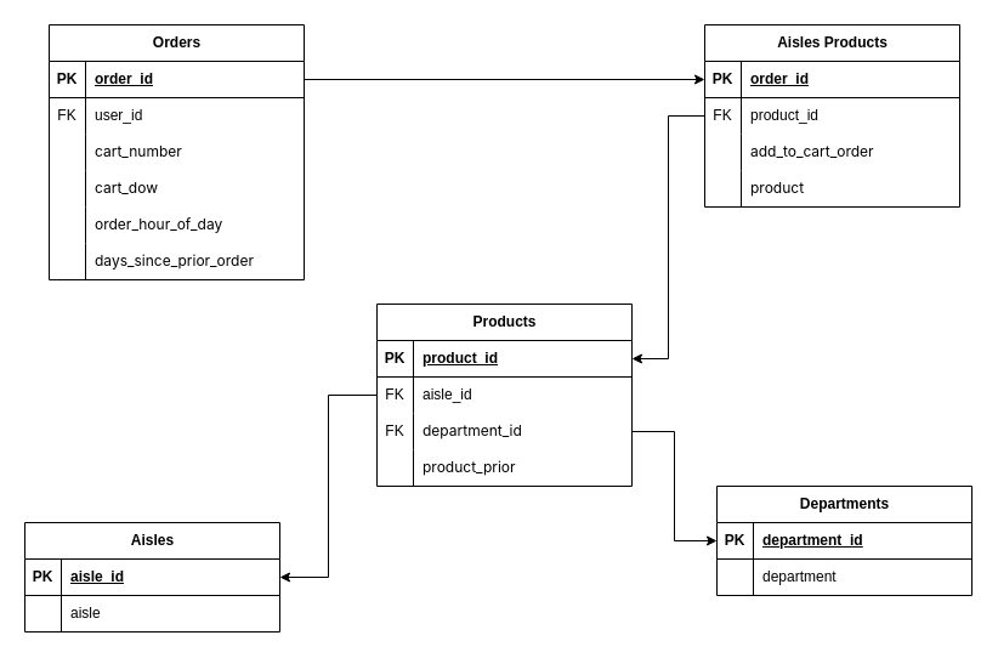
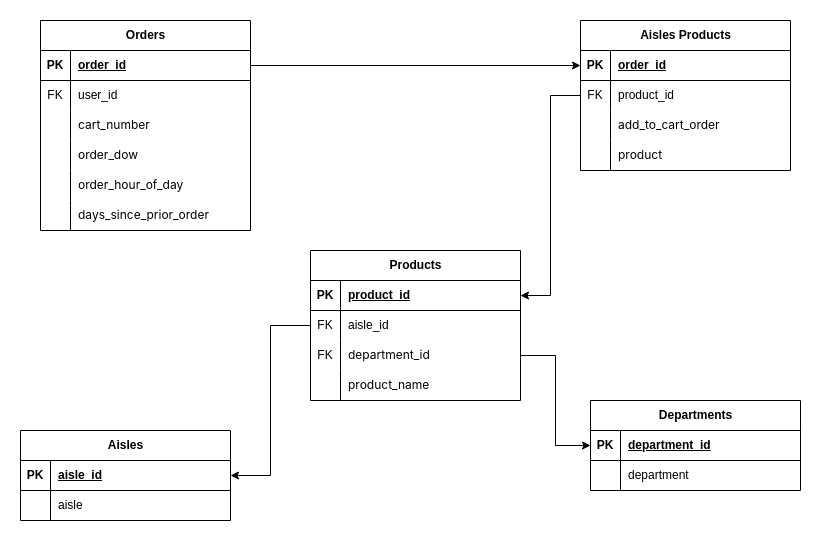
- <mxCell id="14" value="&lt;span style=&quot;font-family: &amp;quot;??&amp;quot;, ui-sans-serif, -apple-system, BlinkMacSystemFont, Roboto, Helvetica, Arial, &amp;quot;Segoe UI&amp;quot;, Inter, &amp;quot;Apple Color Emoji&amp;quot;, &amp;quot;Segoe UI Emoji&amp;quot;, &amp;quot;Segoe UI Symbol&amp;quot;, sans-serif; white-space-collapse: break-spaces;&quot;&gt;&lt;font style=&quot;color: rgb(0, 0, 0);&quot;&gt;cart_dow&lt;/font&gt;&lt;/span&gt;" style="shape=partialRectangle;connectable=0;fillColor=none;top=0;left=0;bottom=0;right=0;align=left;spacingLeft=6;overflow=hidden;whiteSpace=wrap;html=1;" vertex="1" parent="12"><mxGeometry x="30" width="180" height="30" as="geometry"><mxRectangle width="180" height="30" as="alternateBounds" /></mxGeometry></mxCell>
+ <mxCell id="14" value="&lt;span style=&quot;font-family: &amp;quot;??&amp;quot;, ui-sans-serif, -apple-system, BlinkMacSystemFont, Roboto, Helvetica, Arial, &amp;quot;Segoe UI&amp;quot;, Inter, &amp;quot;Apple Color Emoji&amp;quot;, &amp;quot;Segoe UI Emoji&amp;quot;, &amp;quot;Segoe UI Symbol&amp;quot;, sans-serif; white-space-collapse: break-spaces;&quot;&gt;&lt;font style=&quot;color: rgb(0, 0, 0);&quot;&gt;order_dow&lt;/font&gt;&lt;/span&gt;" style="shape=partialRectangle;connectable=0;fillColor=none;top=0;left=0;bottom=0;right=0;align=left;spacingLeft=6;overflow=hidden;whiteSpace=wrap;html=1;" vertex="1" parent="12"><mxGeometry x="30" width="180" height="30" as="geometry"><mxRectangle width="180" height="30" as="alternateBounds" /></mxGeometry></mxCell>
- <mxCell id="33" value="&lt;span style=&quot;font-family: &amp;quot;??&amp;quot;, ui-sans-serif, -apple-system, BlinkMacSystemFont, Roboto, Helvetica, Arial, &amp;quot;Segoe UI&amp;quot;, Inter, &amp;quot;Apple Color Emoji&amp;quot;, &amp;quot;Segoe UI Emoji&amp;quot;, &amp;quot;Segoe UI Symbol&amp;quot;, sans-serif; white-space-collapse: break-spaces;&quot;&gt;&lt;font style=&quot;color: rgb(0, 0, 0);&quot;&gt;product_prior&lt;/font&gt;&lt;/span&gt;" style="shape=partialRectangle;connectable=0;fillColor=none;top=0;left=0;bottom=0;right=0;align=left;spacingLeft=6;overflow=hidden;whiteSpace=wrap;html=1;" vertex="1" parent="31"><mxGeometry x="30" width="180" height="30" as="geometry"><mxRectangle width="180" height="30" as="alternateBounds" /></mxGeometry></mxCell>
+ <mxCell id="33" value="&lt;span style=&quot;font-family: &amp;quot;??&amp;quot;, ui-sans-serif, -apple-system, BlinkMacSystemFont, Roboto, Helvetica, Arial, &amp;quot;Segoe UI&amp;quot;, Inter, &amp;quot;Apple Color Emoji&amp;quot;, &amp;quot;Segoe UI Emoji&amp;quot;, &amp;quot;Segoe UI Symbol&amp;quot;, sans-serif; white-space-collapse: break-spaces;&quot;&gt;&lt;font style=&quot;color: rgb(0, 0, 0);&quot;&gt;product_name&lt;/font&gt;&lt;/span&gt;" style="shape=partialRectangle;connectable=0;fillColor=none;top=0;left=0;bottom=0;right=0;align=left;spacingLeft=6;overflow=hidden;whiteSpace=wrap;html=1;" vertex="1" parent="31"><mxGeometry x="30" width="180" height="30" as="geometry"><mxRectangle width="180" height="30" as="alternateBounds" /></mxGeometry></mxCell>
